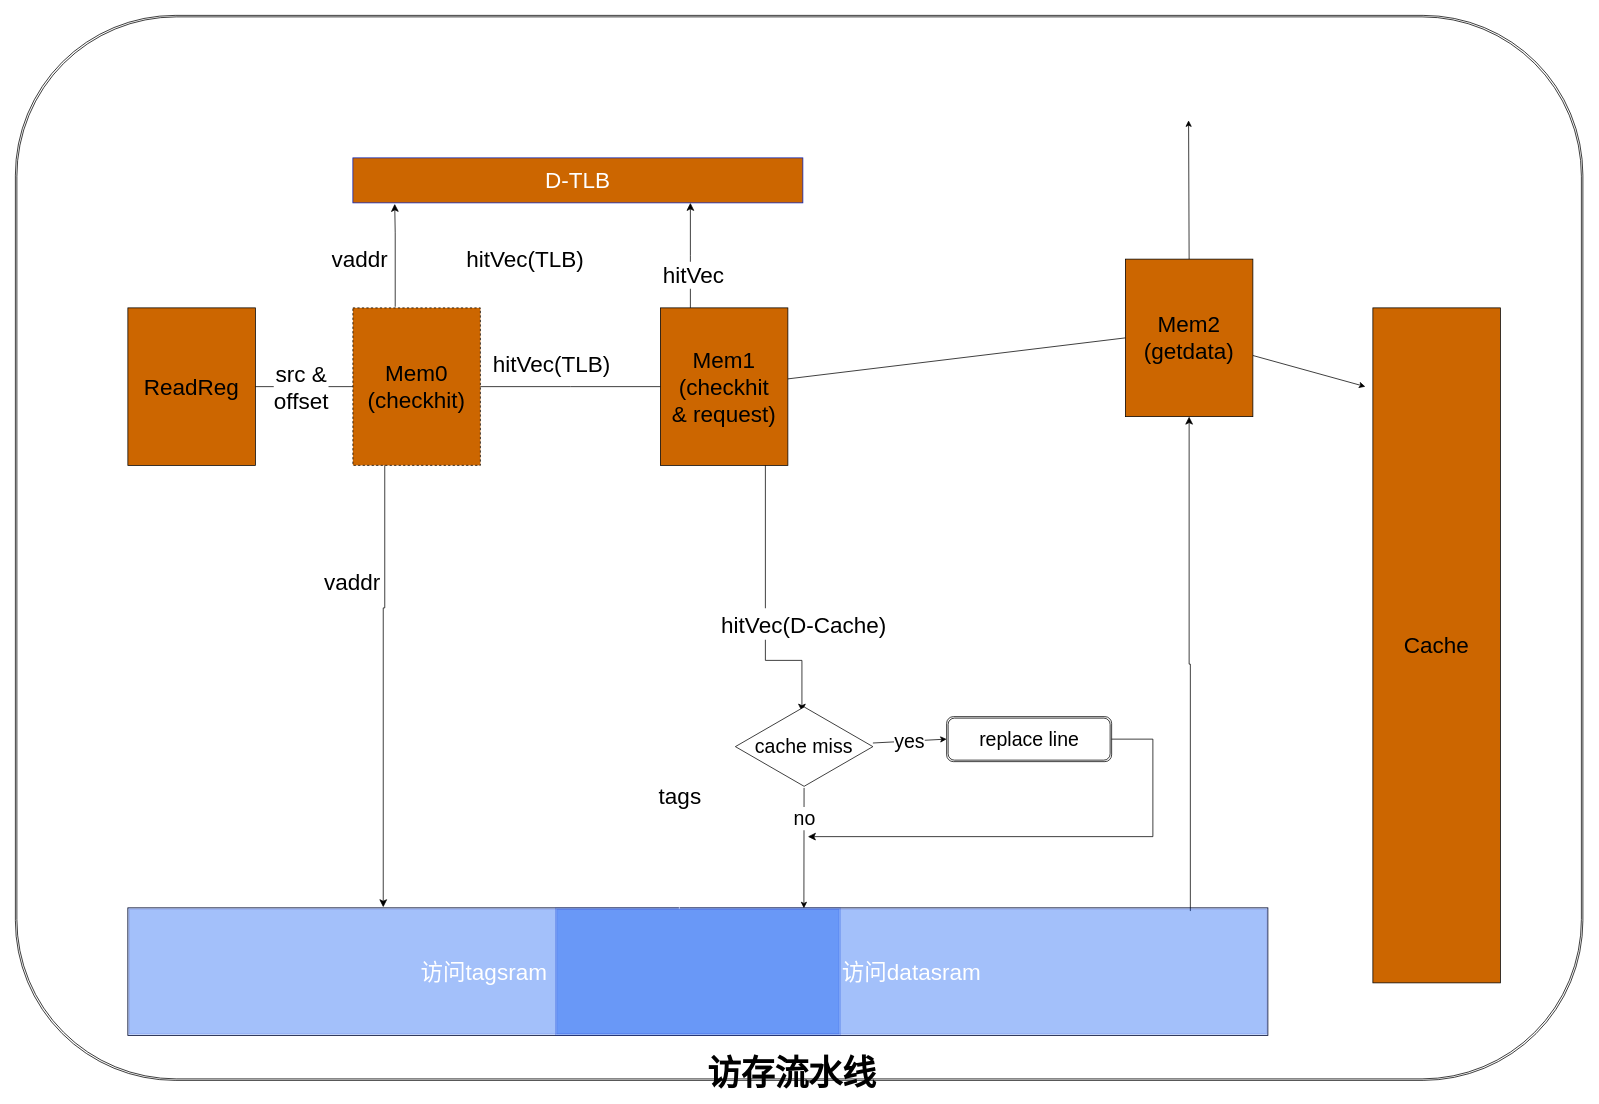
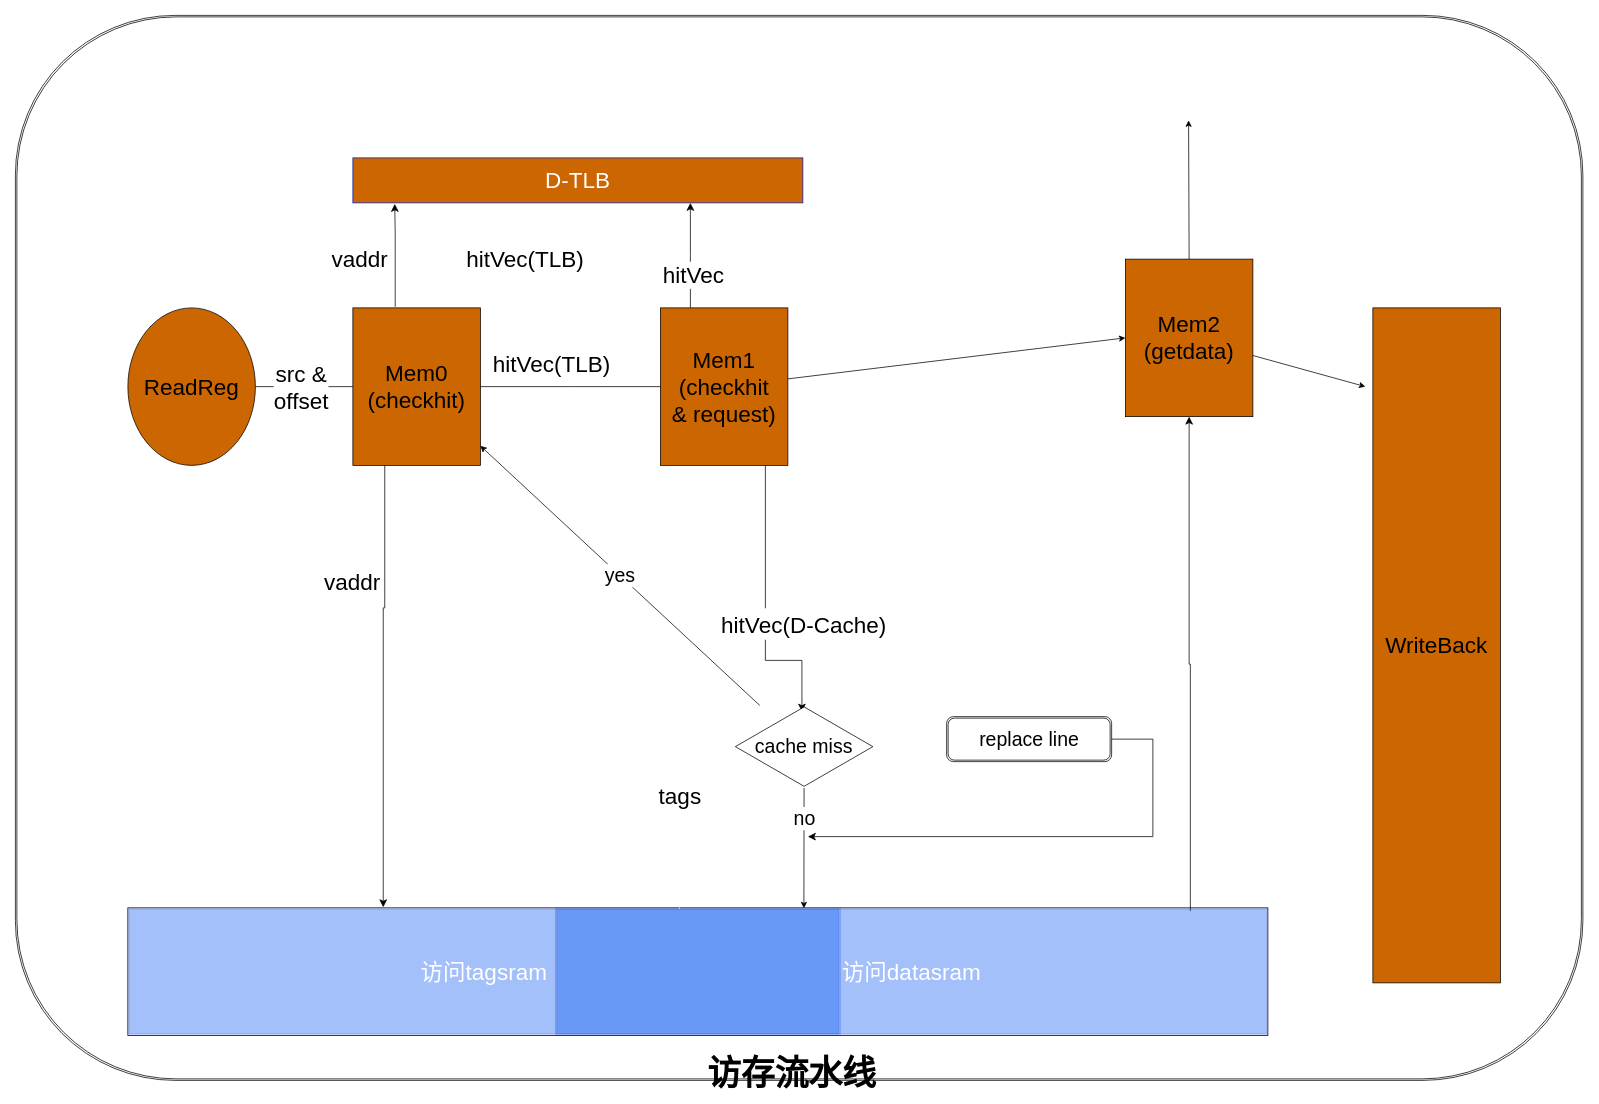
- <mxCell id="13" style="edgeStyle=none;html=1;entryX=0;entryY=0.5;entryDx=0;entryDy=0;fontSize=26;endArrow=none;" parent="1" source="14" target="19" edge="1"><mxGeometry relative="1" as="geometry" /></mxCell>
+ <mxCell id="13" style="edgeStyle=none;html=1;entryX=0;entryY=0.5;entryDx=0;entryDy=0;fontSize=26;" parent="1" source="14" target="19" edge="1"><mxGeometry relative="1" as="geometry" /></mxCell>
- <mxCell id="7" value="ReadReg" style="rounded=0;whiteSpace=wrap;html=1;strokeColor=default;fontFamily=Helvetica;fontSize=30;fontColor=default;fillColor=#CC6600;gradientColor=none;" parent="1" vertex="1"><mxGeometry x="170" y="410" width="170" height="210" as="geometry" /></mxCell>
+ <mxCell id="7" value="ReadReg" style="ellipse;whiteSpace=wrap;html=1;strokeColor=default;fontFamily=Helvetica;fontSize=30;fontColor=default;fillColor=#CC6600;gradientColor=none;" parent="1" vertex="1"><mxGeometry x="170" y="410" width="170" height="210" as="geometry" /></mxCell>
- <mxCell id="8" value="Mem0&lt;br&gt;(checkhit)" style="rounded=0;whiteSpace=wrap;html=1;strokeColor=default;fontFamily=Helvetica;fontSize=30;fontColor=default;fillColor=#CC6600;gradientColor=none;dashed=1;" parent="1" vertex="1"><mxGeometry x="470" y="410" width="170" height="210" as="geometry" /></mxCell>
+ <mxCell id="8" value="Mem0&lt;br&gt;(checkhit)" style="rounded=0;whiteSpace=wrap;html=1;strokeColor=default;fontFamily=Helvetica;fontSize=30;fontColor=default;fillColor=#CC6600;gradientColor=none;" parent="1" vertex="1"><mxGeometry x="470" y="410" width="170" height="210" as="geometry" /></mxCell>
- <mxCell id="28" value="" style="edgeStyle=elbowEdgeStyle;elbow=vertical;endArrow=open;html=1;curved=0;rounded=0;endSize=8;startSize=8;fontSize=30;entryX=0.149;entryY=1.008;entryDx=0;entryDy=0;entryPerimeter=0;exitX=0.174;exitY=0.01;exitDx=0;exitDy=0;exitPerimeter=0;fillColor=#0050ef;strokeColor=#FFFFFF;" parent="1" source="32" target="14" edge="1"><mxGeometry width="50" height="50" relative="1" as="geometry"><mxPoint x="490" y="1020" as="sourcePoint" /><mxPoint x="540" y="970" as="targetPoint" /></mxGeometry></mxCell>
+ <mxCell id="28" value="" style="edgeStyle=elbowEdgeStyle;elbow=vertical;endArrow=classic;html=1;curved=0;rounded=0;endSize=8;startSize=8;fontSize=30;entryX=0.149;entryY=1.008;entryDx=0;entryDy=0;entryPerimeter=0;exitX=0.174;exitY=0.01;exitDx=0;exitDy=0;exitPerimeter=0;fillColor=#0050ef;strokeColor=#FFFFFF;" parent="1" source="32" target="14" edge="1"><mxGeometry width="50" height="50" relative="1" as="geometry"><mxPoint x="490" y="1020" as="sourcePoint" /><mxPoint x="540" y="970" as="targetPoint" /></mxGeometry></mxCell>
- <mxCell id="22" value="Cache" style="rounded=0;whiteSpace=wrap;html=1;strokeColor=default;fontFamily=Helvetica;fontSize=30;fontColor=default;fillColor=#CC6600;gradientColor=none;" parent="1" vertex="1"><mxGeometry x="1830" y="410" width="170" height="900" as="geometry" /></mxCell>
+ <mxCell id="22" value="WriteBack" style="rounded=0;whiteSpace=wrap;html=1;strokeColor=default;fontFamily=Helvetica;fontSize=30;fontColor=default;fillColor=#CC6600;gradientColor=none;" parent="1" vertex="1"><mxGeometry x="1830" y="410" width="170" height="900" as="geometry" /></mxCell>
- <mxCell id="36" value="yes" style="edgeStyle=none;html=1;entryX=0;entryY=0.5;entryDx=0;entryDy=0;fontSize=26;" parent="33" source="34" target="35" edge="1"><mxGeometry relative="1" as="geometry" /></mxCell>
+ <mxCell id="36" value="yes" style="edgeStyle=none;html=1;fontSize=26;" parent="33" source="34" target="8" edge="1"><mxGeometry relative="1" as="geometry" /></mxCell>
